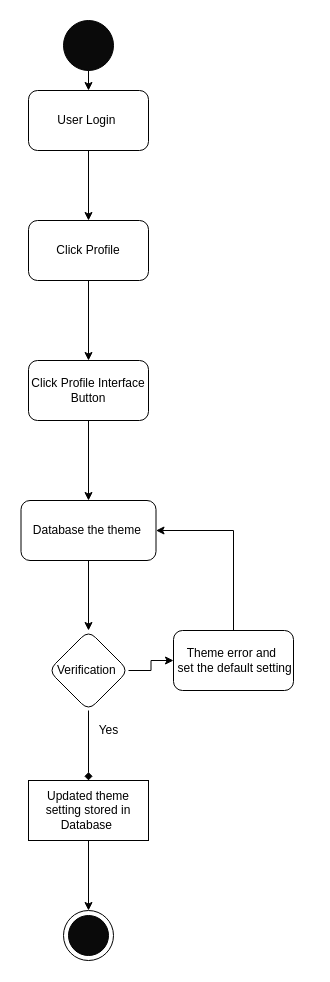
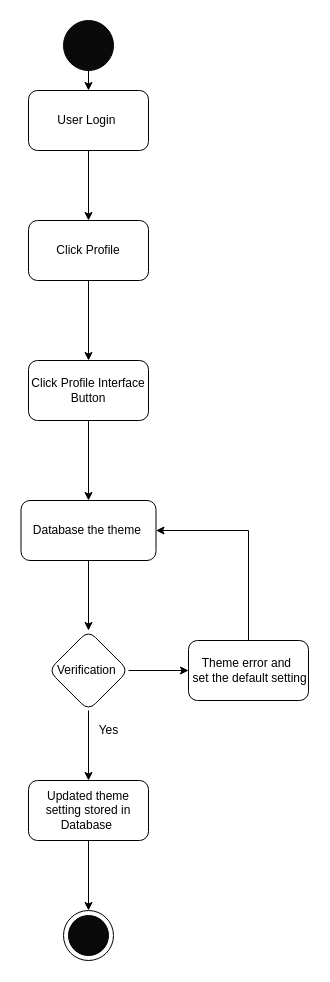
- <mxCell id="20" value="Theme error and&amp;nbsp;&lt;br&gt;&amp;nbsp;set the default setting" style="whiteSpace=wrap;html=1;fillColor=#FFFFFF;rounded=1;" vertex="1" parent="1"><mxGeometry x="173" y="630" width="120" height="60" as="geometry" /></mxCell>
+ <mxCell id="20" value="Theme error and&amp;nbsp;&lt;br&gt;&amp;nbsp;set the default setting" style="whiteSpace=wrap;html=1;fillColor=#FFFFFF;rounded=1;" vertex="1" parent="1"><mxGeometry x="188" y="640" width="120" height="60" as="geometry" /></mxCell>
- <mxCell id="14" value="" style="edgeStyle=orthogonalEdgeStyle;rounded=0;orthogonalLoop=1;jettySize=auto;html=1;endArrow=diamond;" edge="1" parent="1" source="16" target="18"><mxGeometry relative="1" as="geometry" /></mxCell>
+ <mxCell id="14" value="" style="edgeStyle=orthogonalEdgeStyle;rounded=0;orthogonalLoop=1;jettySize=auto;html=1;" edge="1" parent="1" source="16" target="18"><mxGeometry relative="1" as="geometry" /></mxCell>
- <mxCell id="18" value="Updated theme setting stored in Database&amp;nbsp;" style="whiteSpace=wrap;html=1;fillColor=#FFFFFF;rounded=0;" vertex="1" parent="1"><mxGeometry x="28" y="780" width="120" height="60" as="geometry" /></mxCell>
+ <mxCell id="18" value="Updated theme setting stored in Database&amp;nbsp;" style="whiteSpace=wrap;html=1;fillColor=#FFFFFF;rounded=1;" vertex="1" parent="1"><mxGeometry x="28" y="780" width="120" height="60" as="geometry" /></mxCell>
